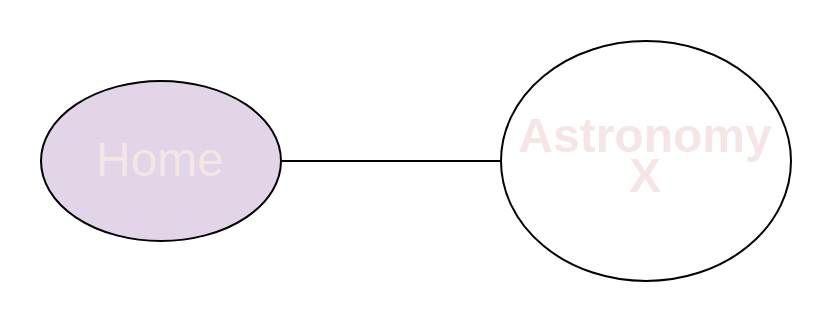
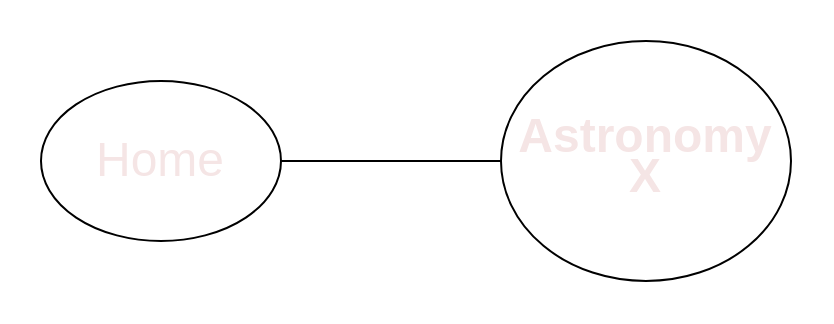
- <mxCell id="4" value="Home" style="ellipse;whiteSpace=wrap;html=1;fontSize=24;fontColor=#f5e5e5;fillColor=#e1d5e7;" vertex="1" parent="1"><mxGeometry x="20" y="40" width="120" height="80" as="geometry" /></mxCell>
+ <mxCell id="4" value="Home" style="ellipse;whiteSpace=wrap;html=1;fontSize=24;fontColor=#f5e5e5;" vertex="1" parent="1"><mxGeometry x="20" y="40" width="120" height="80" as="geometry" /></mxCell>
